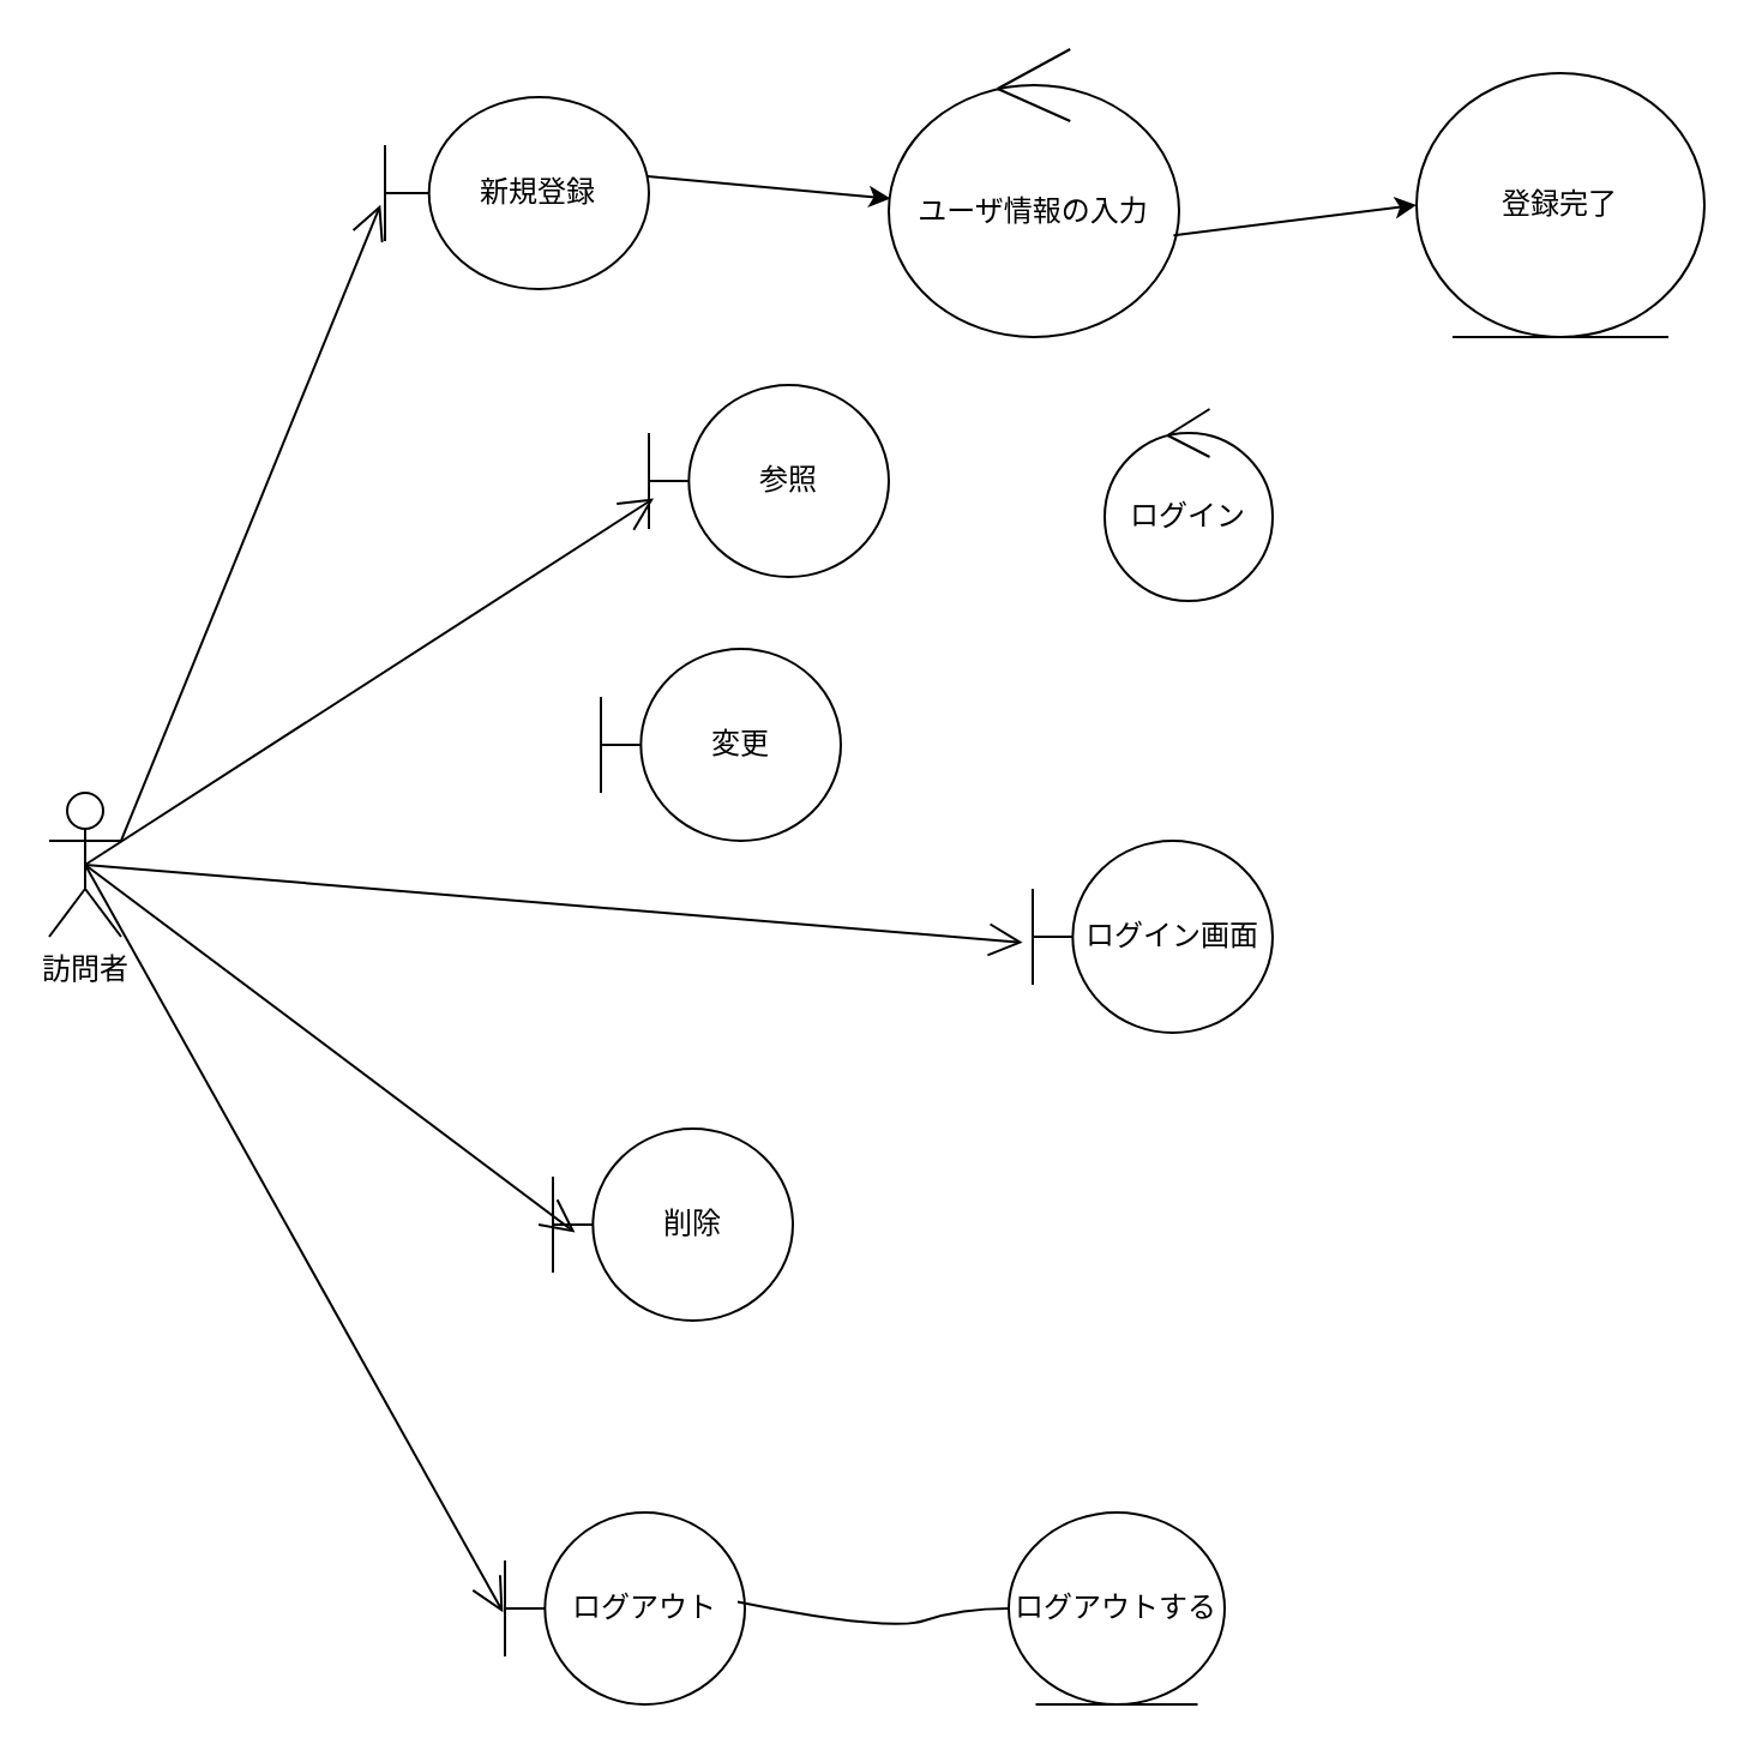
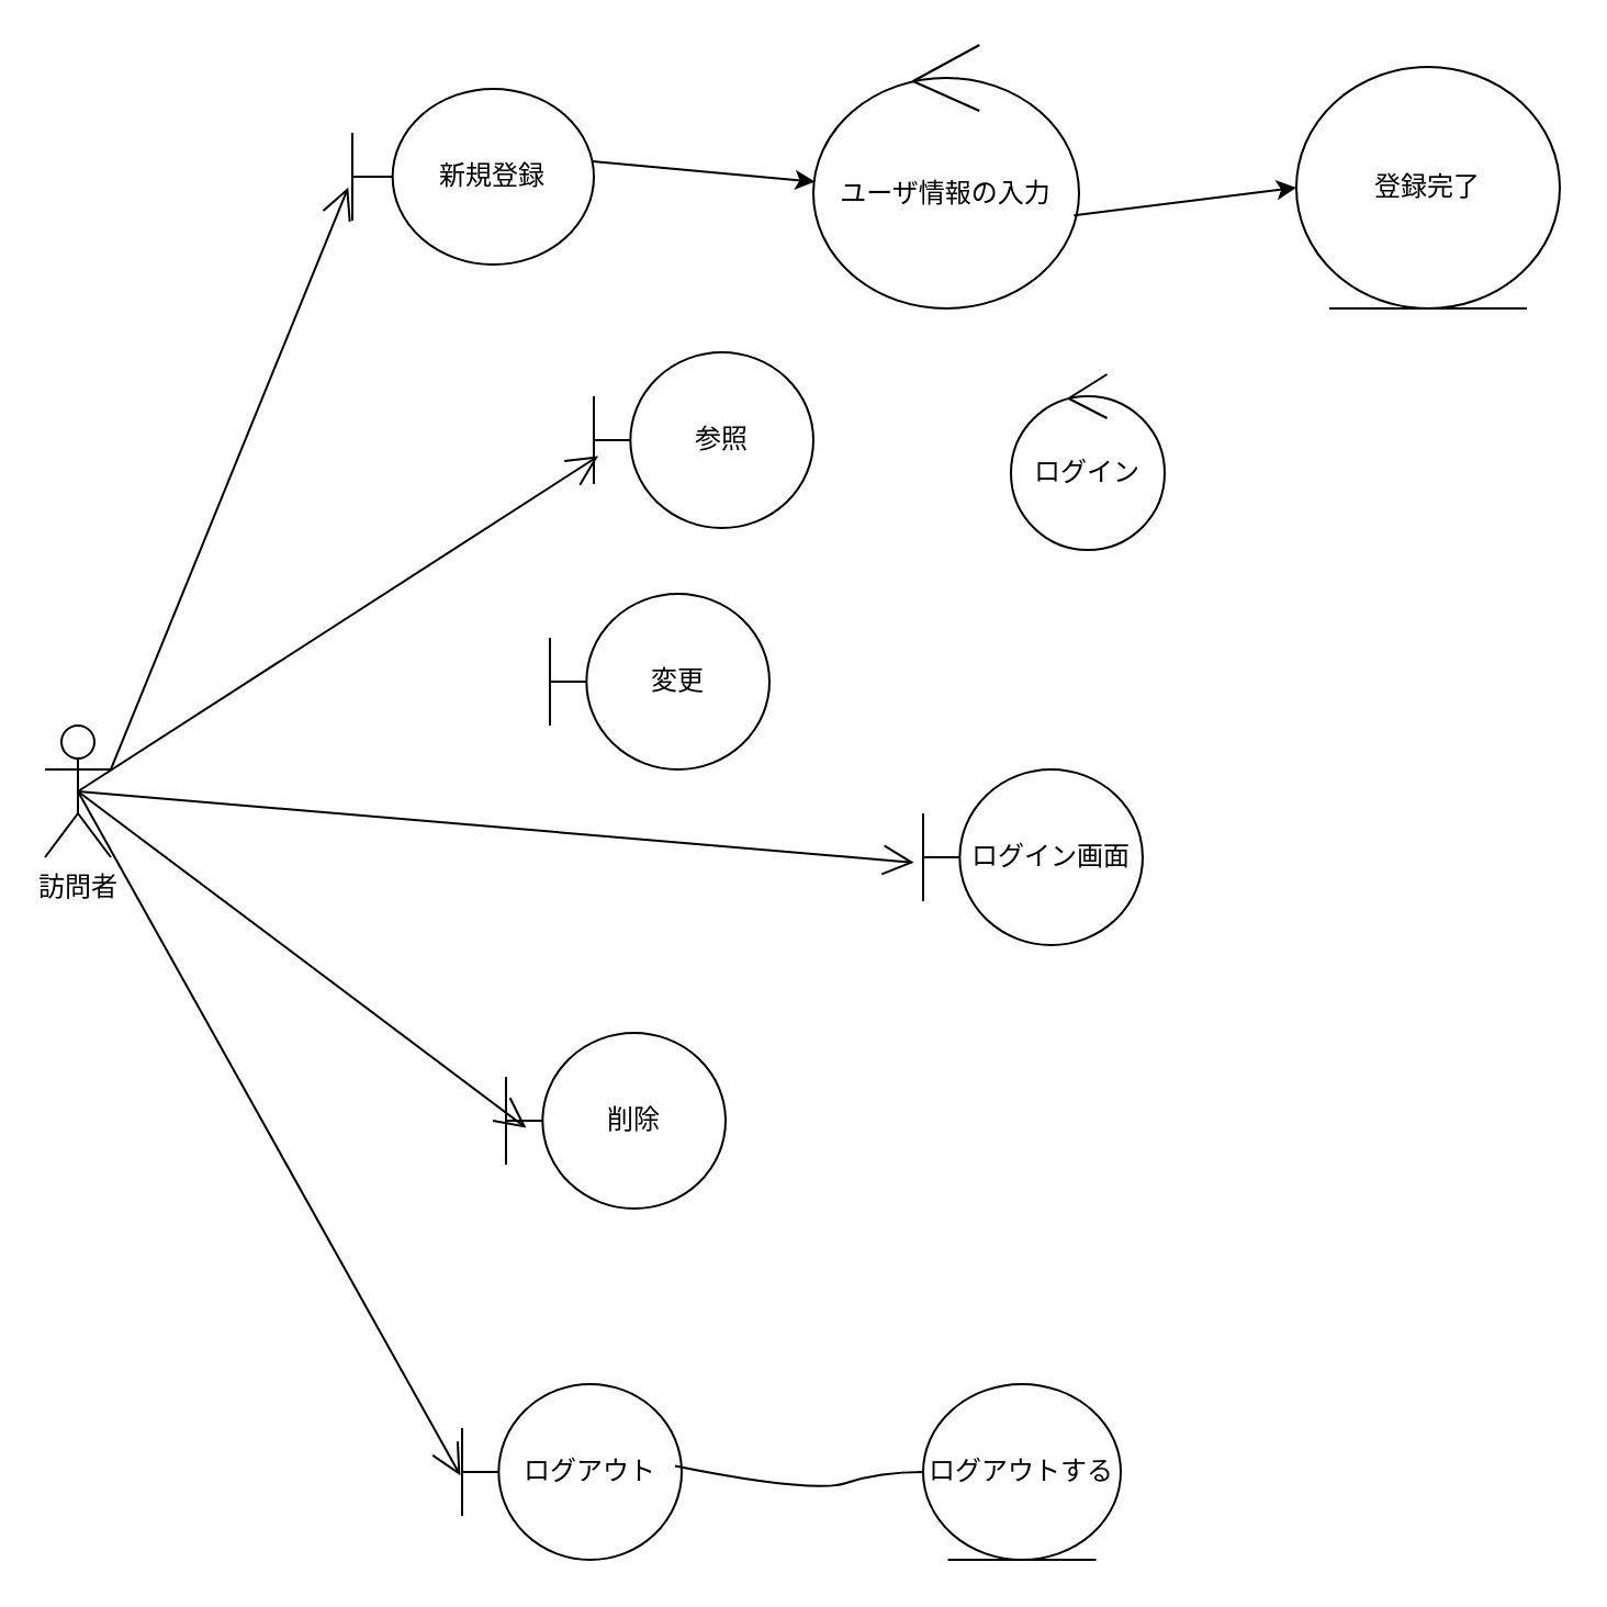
- <mxCell id="7" value="ログイン画面" style="shape=umlBoundary;whiteSpace=wrap;html=1;" parent="1" vertex="1"><mxGeometry x="430" y="350" width="100" height="80" as="geometry" /></mxCell>
+ <mxCell id="7" value="ログイン画面" style="shape=umlBoundary;whiteSpace=wrap;html=1;" parent="1" vertex="1"><mxGeometry x="420" y="350" width="100" height="80" as="geometry" /></mxCell>
